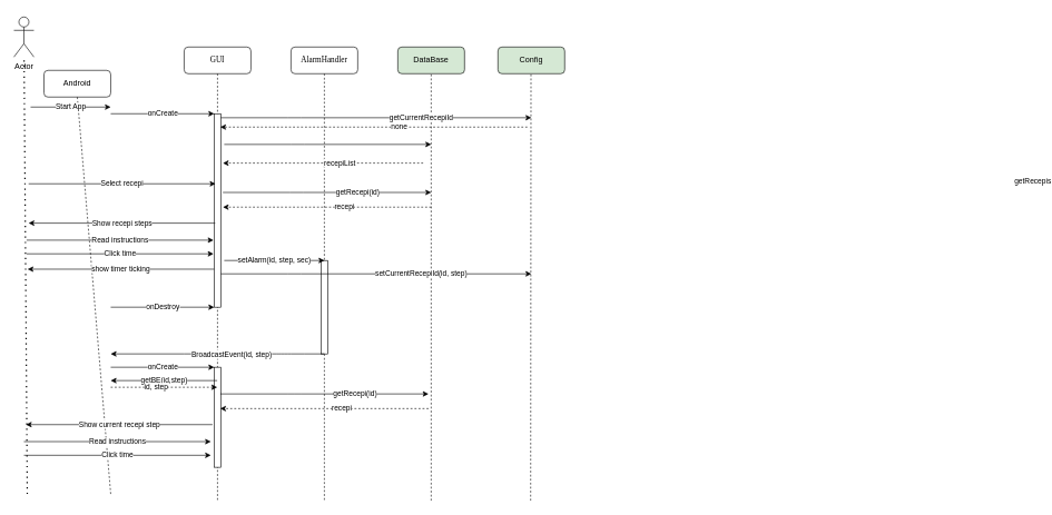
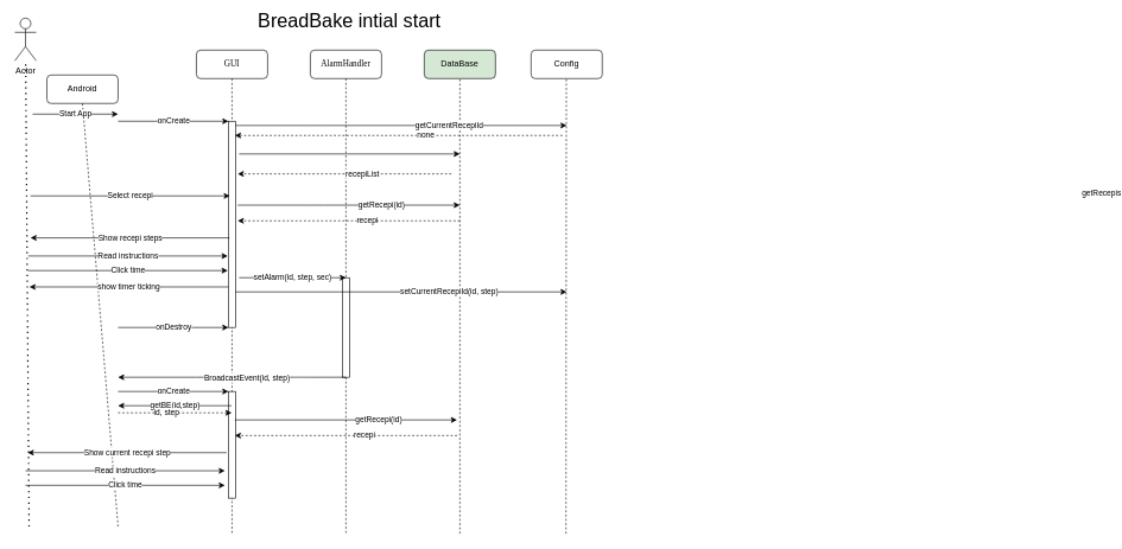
+ <mxCell id="14" value="BreadBake intial start" style="text;html=1;strokeColor=none;fillColor=none;align=center;verticalAlign=middle;whiteSpace=wrap;rounded=0;fontSize=27;" parent="1" vertex="1"><mxGeometry x="345" y="20" width="290" height="20" as="geometry" /></mxCell>
- <mxCell id="24" value="Config" style="rounded=1;whiteSpace=wrap;html=1;fillColor=#d5e8d4;" parent="1" vertex="1"><mxGeometry x="745" y="70" width="100" height="40" as="geometry" /></mxCell>
+ <mxCell id="24" value="Config" style="rounded=1;whiteSpace=wrap;html=1;" parent="1" vertex="1"><mxGeometry x="745" y="70" width="100" height="40" as="geometry" /></mxCell>
